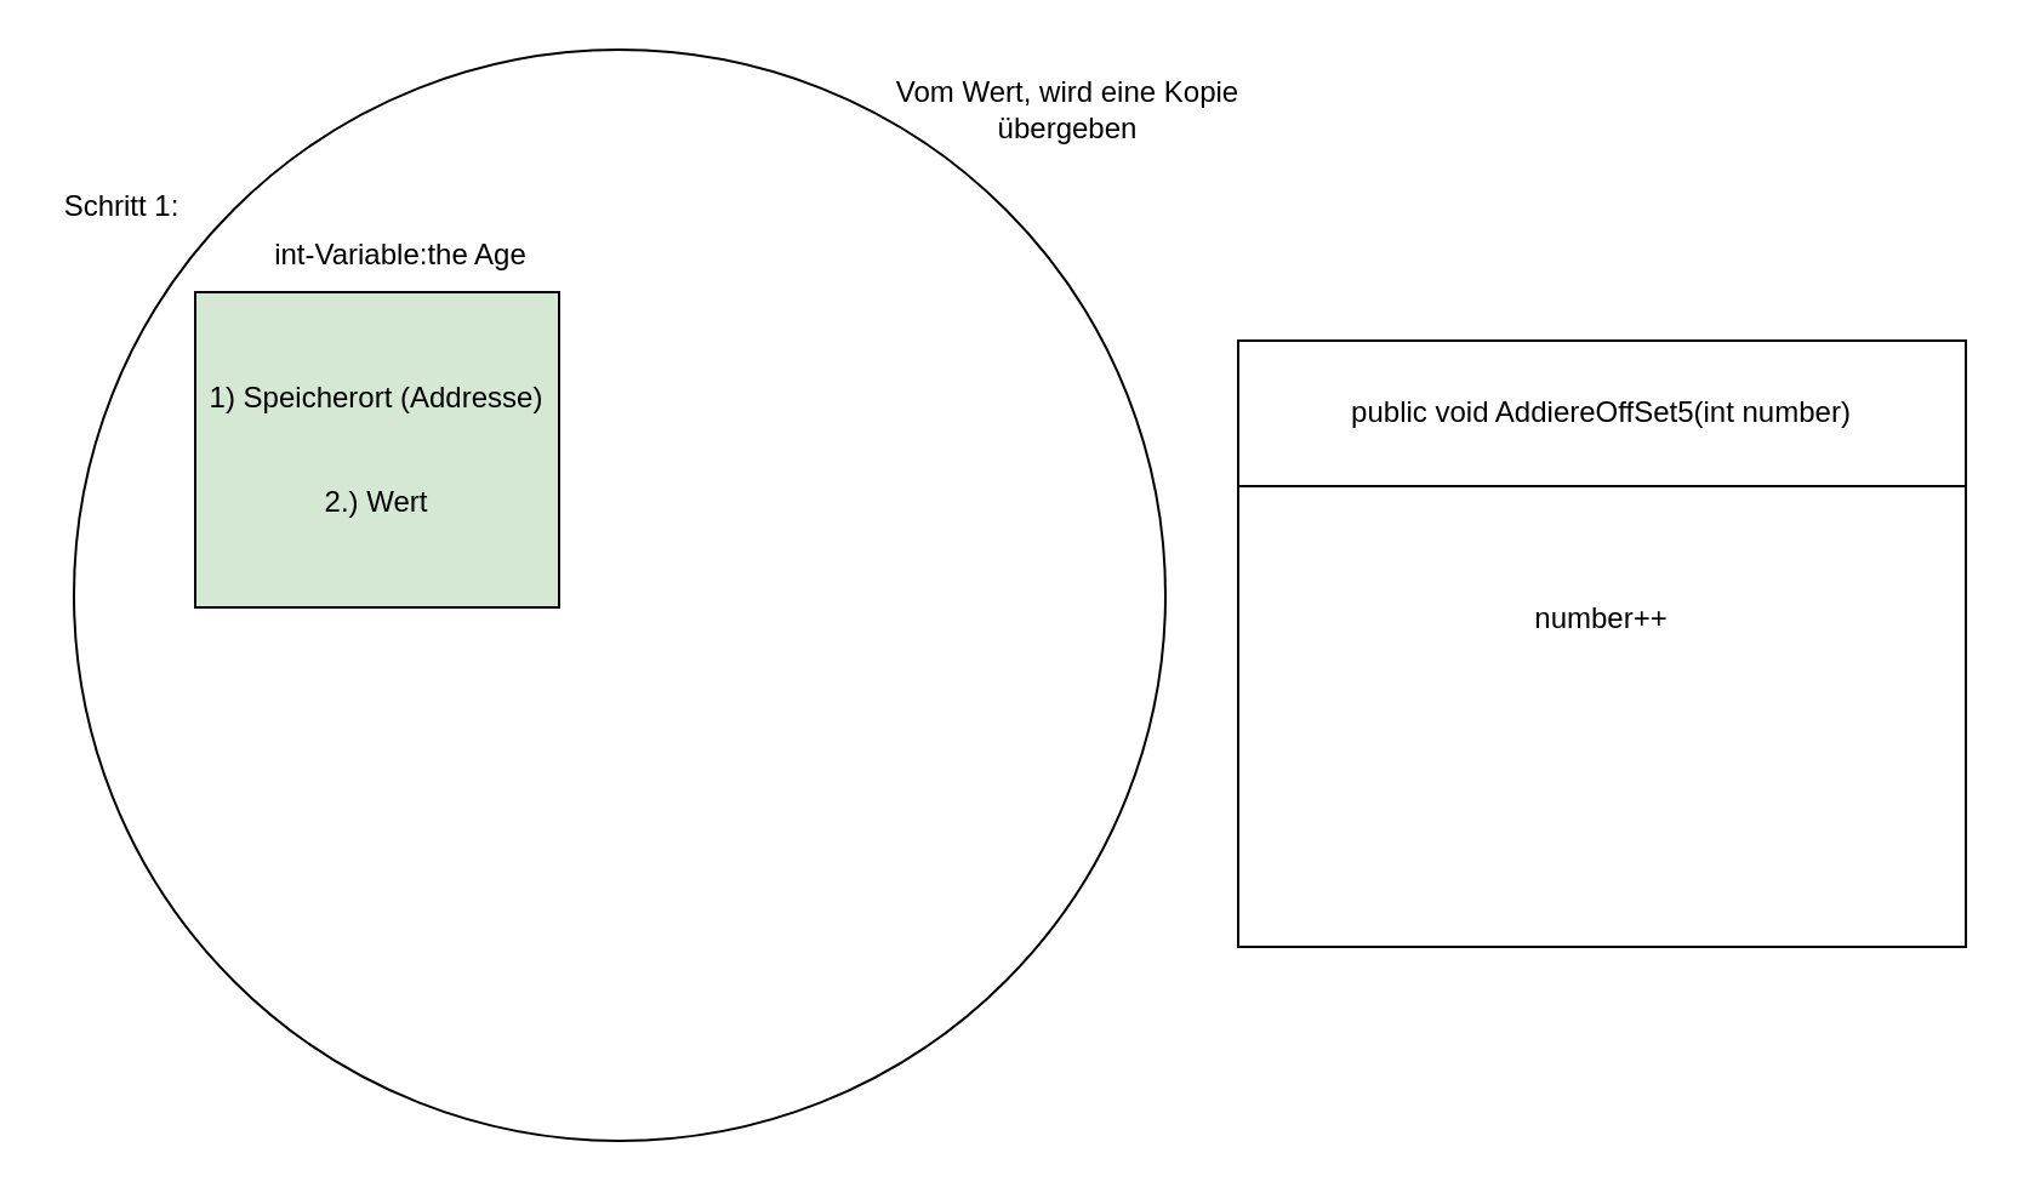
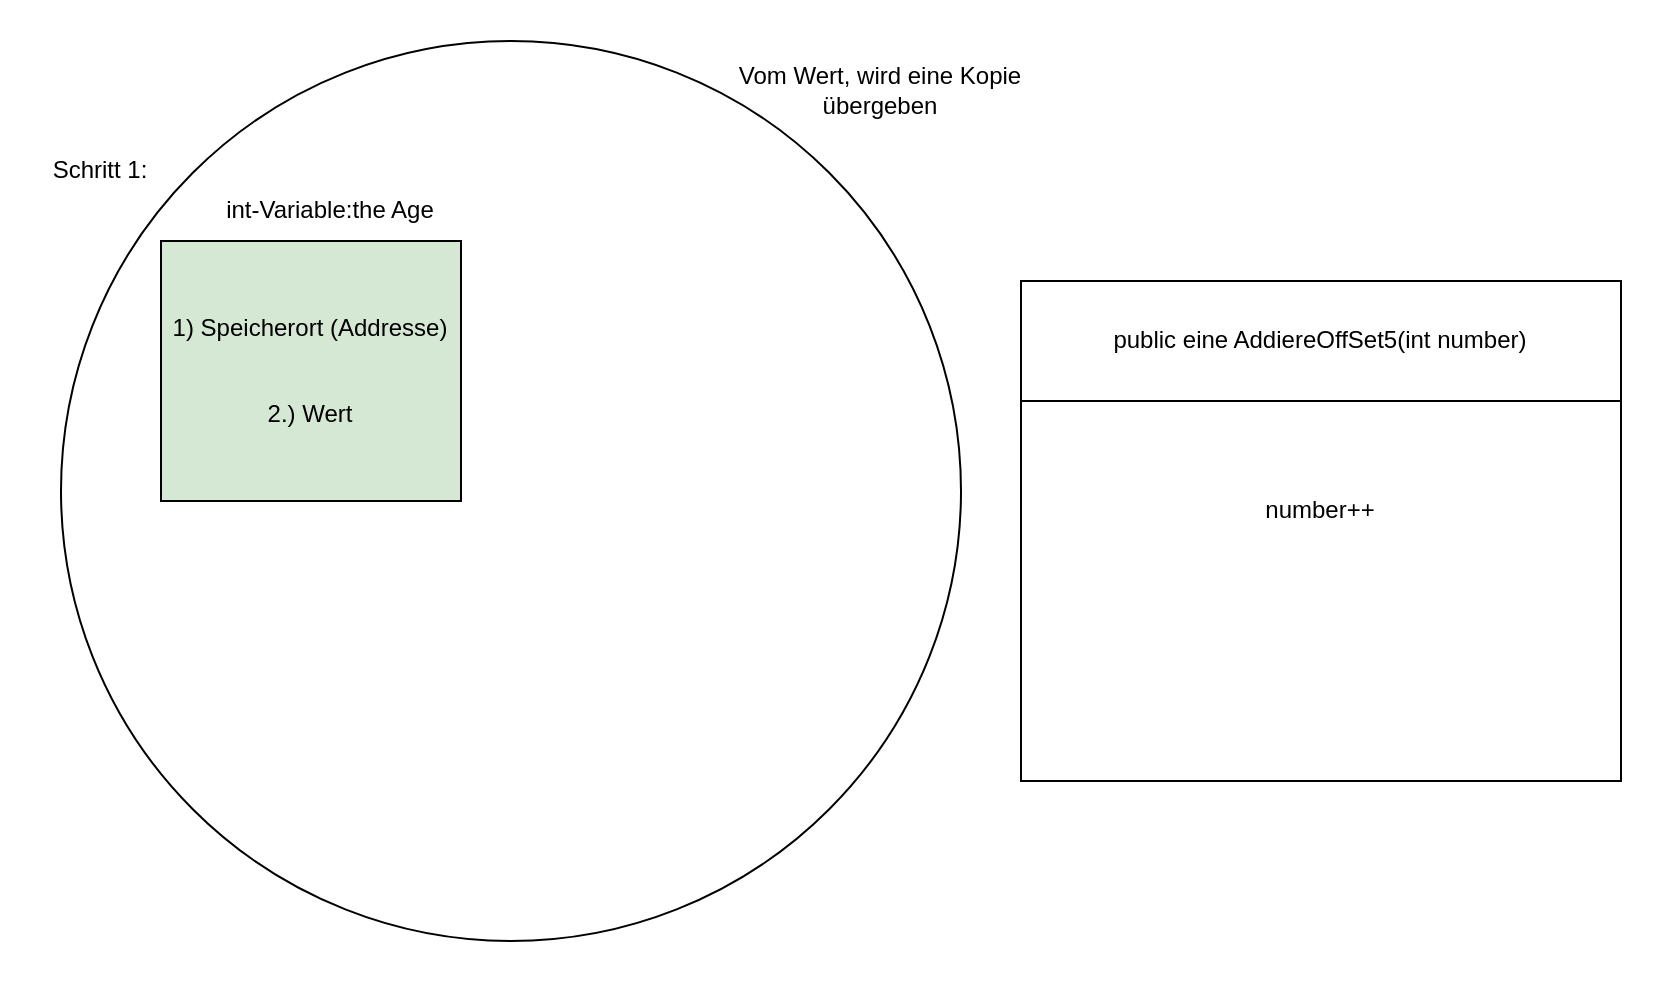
- <mxCell id="7" value="public void AddiereOffSet5(int number)" style="text;html=1;strokeColor=none;fillColor=none;align=center;verticalAlign=middle;whiteSpace=wrap;rounded=0;" vertex="1" parent="1"><mxGeometry x="540" y="155" width="240" height="30" as="geometry" /></mxCell>
+ <mxCell id="7" value="public eine AddiereOffSet5(int number)" style="text;html=1;strokeColor=none;fillColor=none;align=center;verticalAlign=middle;whiteSpace=wrap;rounded=0;" vertex="1" parent="1"><mxGeometry x="540" y="155" width="240" height="30" as="geometry" /></mxCell>
